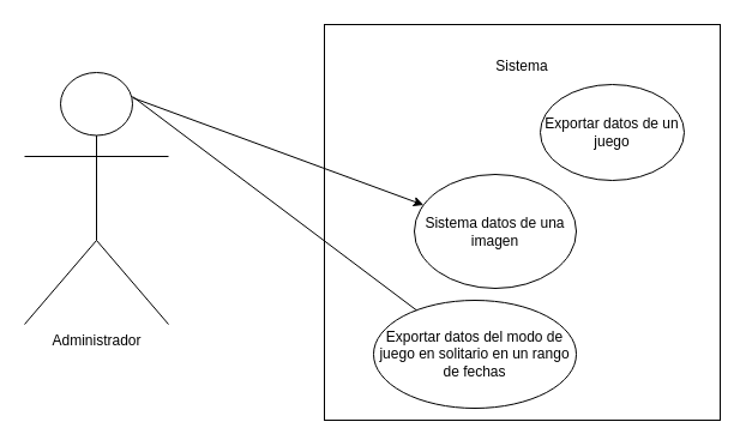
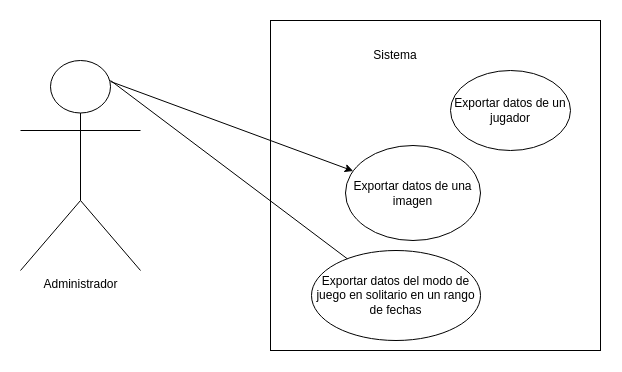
- <mxCell id="3" value="Sistema" style="text;html=1;strokeColor=none;fillColor=none;align=center;verticalAlign=middle;whiteSpace=wrap;rounded=0;" parent="1" vertex="1"><mxGeometry x="405" y="40" width="60" height="30" as="geometry" /></mxCell>
+ <mxCell id="3" value="Sistema" style="text;html=1;strokeColor=none;fillColor=none;align=center;verticalAlign=middle;whiteSpace=wrap;rounded=0;" parent="1" vertex="1"><mxGeometry x="365" y="40" width="60" height="30" as="geometry" /></mxCell>
- <mxCell id="5" value="Exportar datos de un juego" style="ellipse;whiteSpace=wrap;html=1;" parent="1" vertex="1"><mxGeometry x="450" y="70" width="120" height="80" as="geometry" /></mxCell>
+ <mxCell id="5" value="Exportar datos de un jugador" style="ellipse;whiteSpace=wrap;html=1;" parent="1" vertex="1"><mxGeometry x="450" y="70" width="120" height="80" as="geometry" /></mxCell>
- <mxCell id="6" value="Sistema datos de una imagen" style="ellipse;whiteSpace=wrap;html=1;" vertex="1" parent="1"><mxGeometry x="345" y="145" width="135" height="95" as="geometry" /></mxCell>
+ <mxCell id="6" value="Exportar datos de una imagen" style="ellipse;whiteSpace=wrap;html=1;" vertex="1" parent="1"><mxGeometry x="345" y="145" width="135" height="95" as="geometry" /></mxCell>
